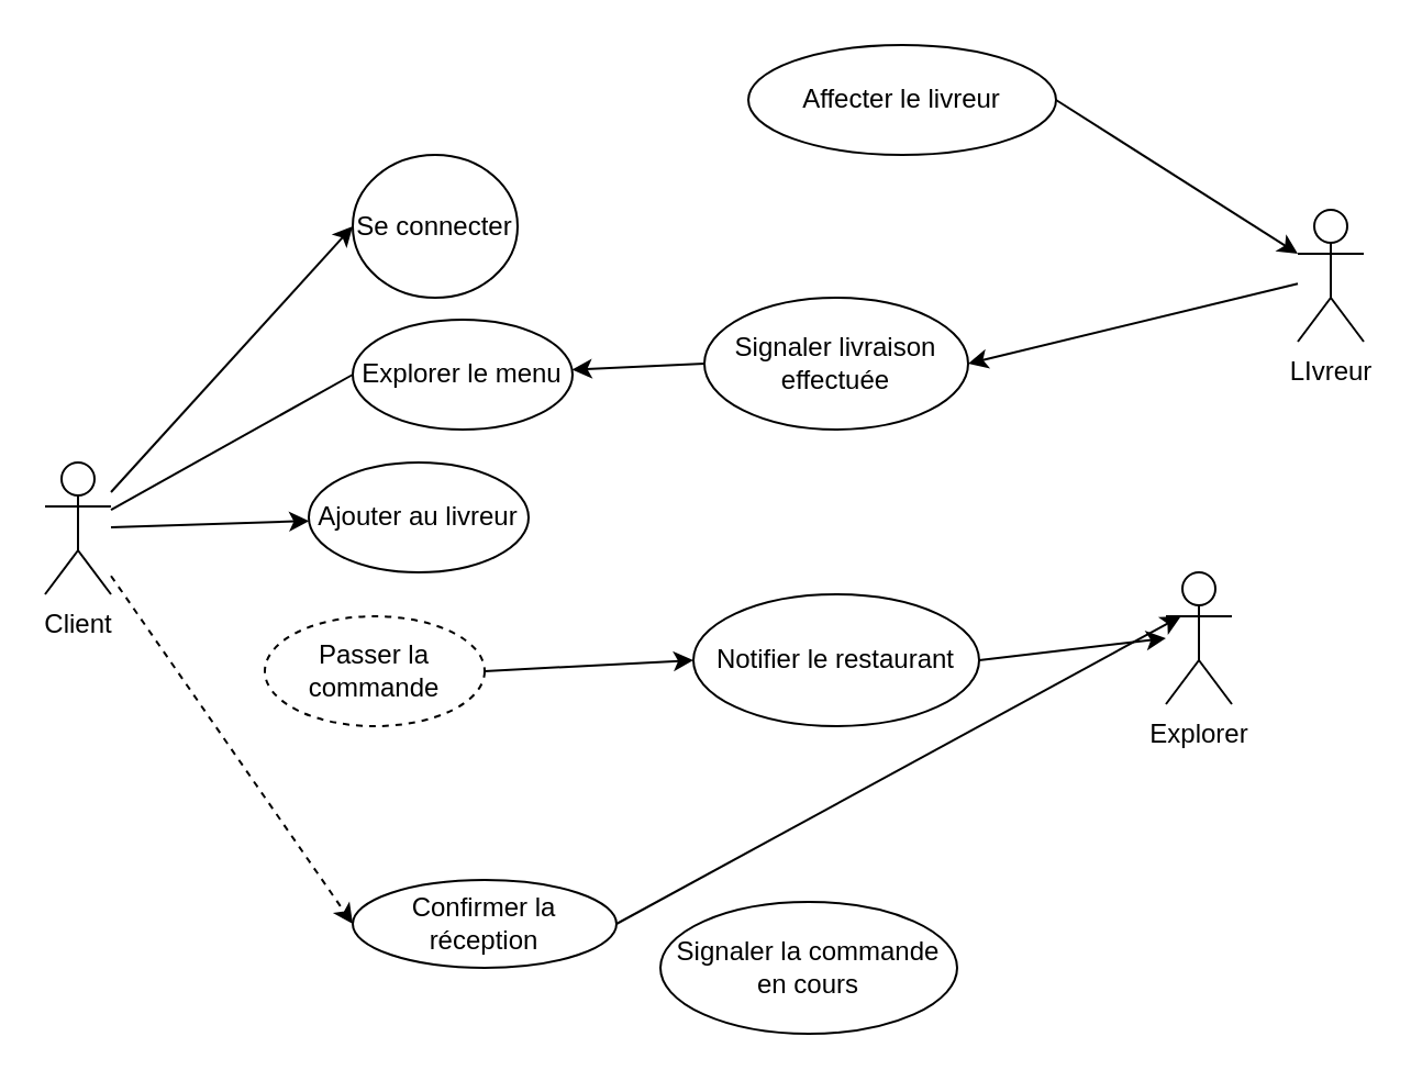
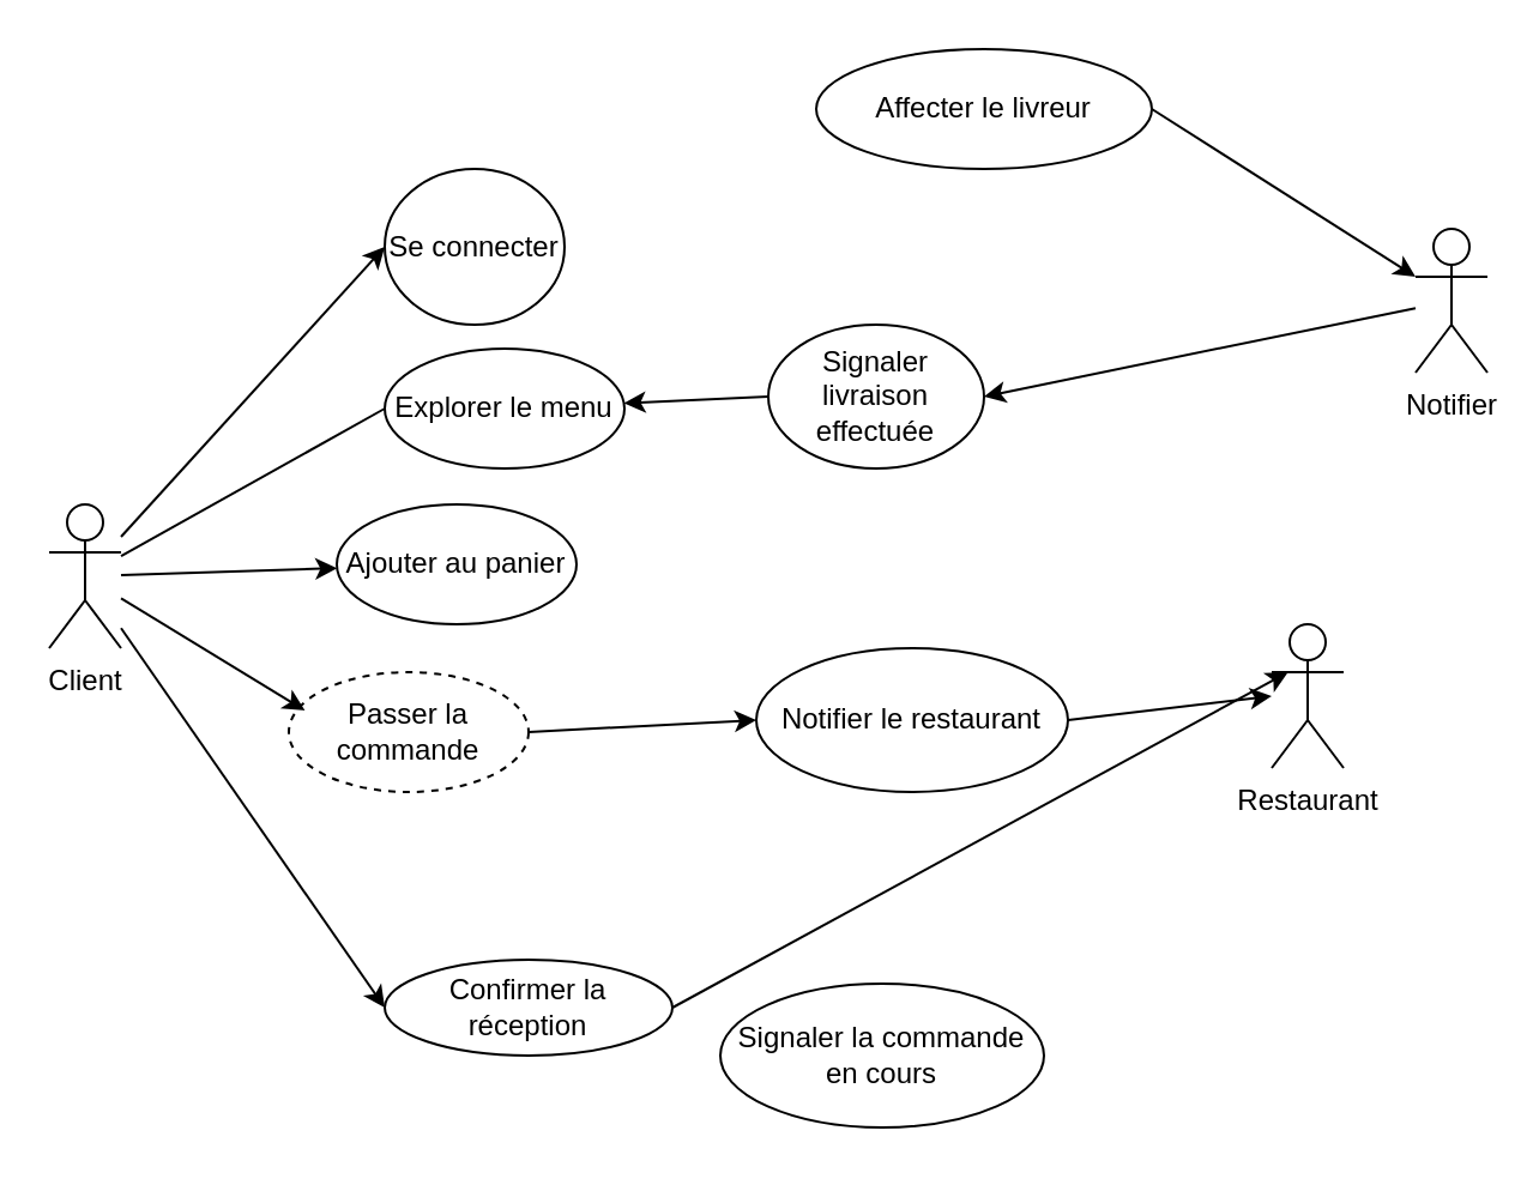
- <mxCell id="19" value="Signaler livraison effectuée" style="ellipse;whiteSpace=wrap;html=1;" parent="1" vertex="1"><mxGeometry x="320" y="135" width="120" height="60" as="geometry" /></mxCell>
+ <mxCell id="19" value="Signaler livraison effectuée" style="ellipse;whiteSpace=wrap;html=1;" parent="1" vertex="1"><mxGeometry x="320" y="135" width="90" height="60" as="geometry" /></mxCell>
- <mxCell id="16" value="LIvreur" style="shape=umlActor;verticalLabelPosition=bottom;verticalAlign=top;html=1;outlineConnect=0;" parent="1" vertex="1"><mxGeometry x="590" y="95" width="30" height="60" as="geometry" /></mxCell>
+ <mxCell id="16" value="Notifier" style="shape=umlActor;verticalLabelPosition=bottom;verticalAlign=top;html=1;outlineConnect=0;" parent="1" vertex="1"><mxGeometry x="590" y="95" width="30" height="60" as="geometry" /></mxCell>
- <mxCell id="6" value="Ajouter au livreur" style="ellipse;whiteSpace=wrap;html=1;" parent="1" vertex="1"><mxGeometry x="140" y="210" width="100" height="50" as="geometry" /></mxCell>
+ <mxCell id="6" value="Ajouter au panier" style="ellipse;whiteSpace=wrap;html=1;" parent="1" vertex="1"><mxGeometry x="140" y="210" width="100" height="50" as="geometry" /></mxCell>
+ <mxCell id="11" value="" style="endArrow=classic;html=1;rounded=0;entryX=0.067;entryY=0.32;entryDx=0;entryDy=0;entryPerimeter=0;" parent="1" source="2" target="7" edge="1"><mxGeometry width="50" height="50" relative="1" as="geometry"><mxPoint x="60" y="300" as="sourcePoint" /><mxPoint x="110" y="250" as="targetPoint" /></mxGeometry></mxCell>
- <mxCell id="14" value="Explorer" style="shape=umlActor;verticalLabelPosition=bottom;verticalAlign=top;html=1;outlineConnect=0;" parent="1" vertex="1"><mxGeometry x="530" y="260" width="30" height="60" as="geometry" /></mxCell>
+ <mxCell id="14" value="Restaurant" style="shape=umlActor;verticalLabelPosition=bottom;verticalAlign=top;html=1;outlineConnect=0;" parent="1" vertex="1"><mxGeometry x="530" y="260" width="30" height="60" as="geometry" /></mxCell>
- <mxCell id="24" value="" style="endArrow=classic;html=1;rounded=0;entryX=0;entryY=0.5;entryDx=0;entryDy=0;dashed=1;" parent="1" source="2" target="23" edge="1"><mxGeometry width="50" height="50" relative="1" as="geometry"><mxPoint x="290" y="280" as="sourcePoint" /><mxPoint x="340" y="230" as="targetPoint" /></mxGeometry></mxCell>
+ <mxCell id="24" value="" style="endArrow=classic;html=1;rounded=0;entryX=0;entryY=0.5;entryDx=0;entryDy=0;" parent="1" source="2" target="23" edge="1"><mxGeometry width="50" height="50" relative="1" as="geometry"><mxPoint x="290" y="280" as="sourcePoint" /><mxPoint x="340" y="230" as="targetPoint" /></mxGeometry></mxCell>
